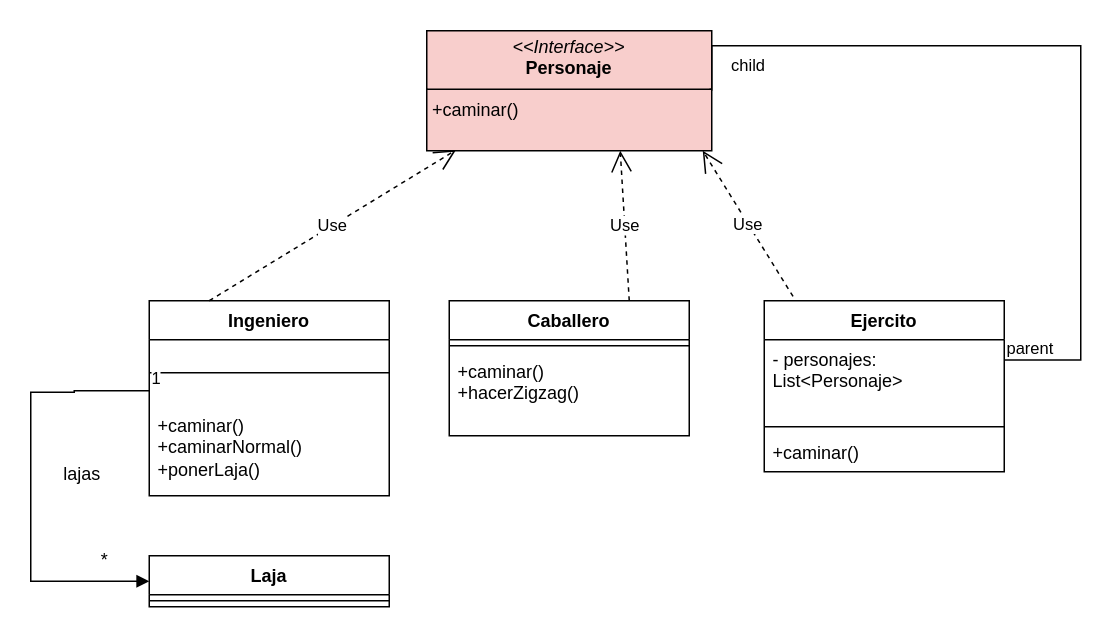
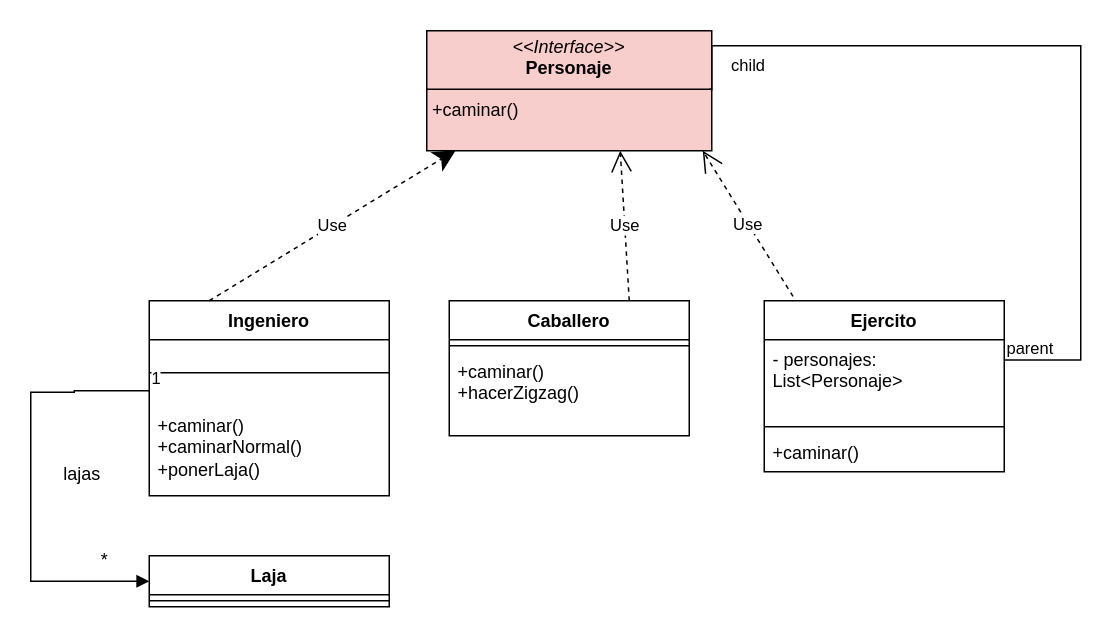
- <mxCell id="16" value="Use" style="endArrow=open;endSize=12;dashed=1;html=1;rounded=0;entryX=0.102;entryY=0.995;entryDx=0;entryDy=0;entryPerimeter=0;exitX=0.25;exitY=0;exitDx=0;exitDy=0;" edge="1" parent="1" source="2" target="5"><mxGeometry width="160" relative="1" as="geometry"><mxPoint x="139" y="130" as="sourcePoint" /><mxPoint x="299" y="130" as="targetPoint" /></mxGeometry></mxCell>
+ <mxCell id="16" value="Use" style="endArrow=classic;endSize=12;dashed=1;html=1;rounded=0;entryX=0.102;entryY=0.995;entryDx=0;entryDy=0;entryPerimeter=0;exitX=0.25;exitY=0;exitDx=0;exitDy=0;" edge="1" parent="1" source="2" target="5"><mxGeometry width="160" relative="1" as="geometry"><mxPoint x="139" y="130" as="sourcePoint" /><mxPoint x="299" y="130" as="targetPoint" /></mxGeometry></mxCell>
